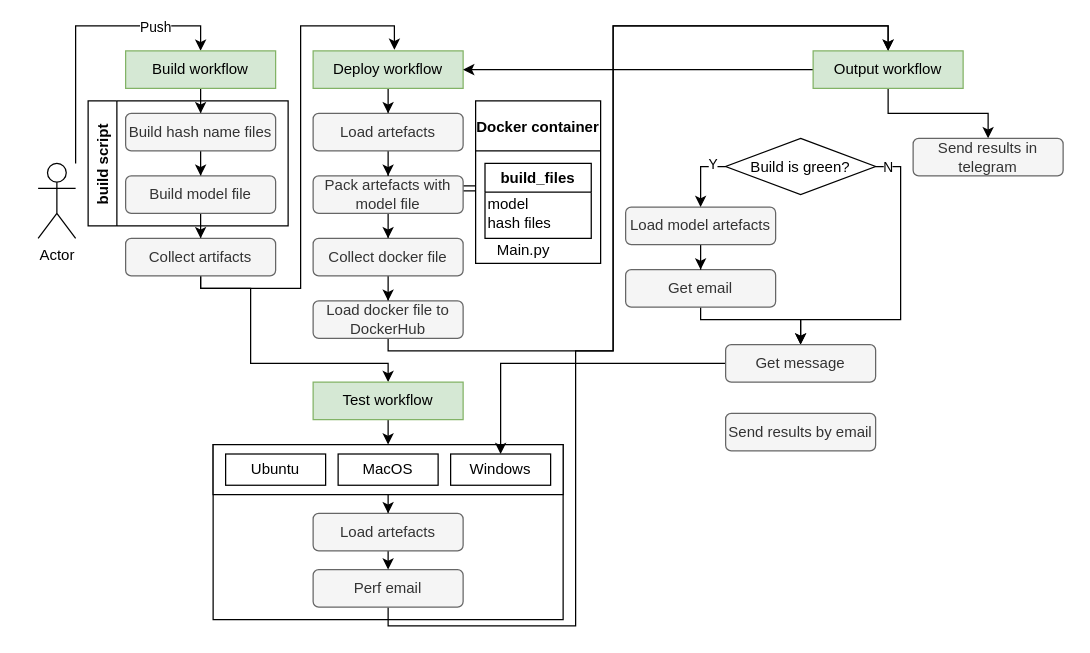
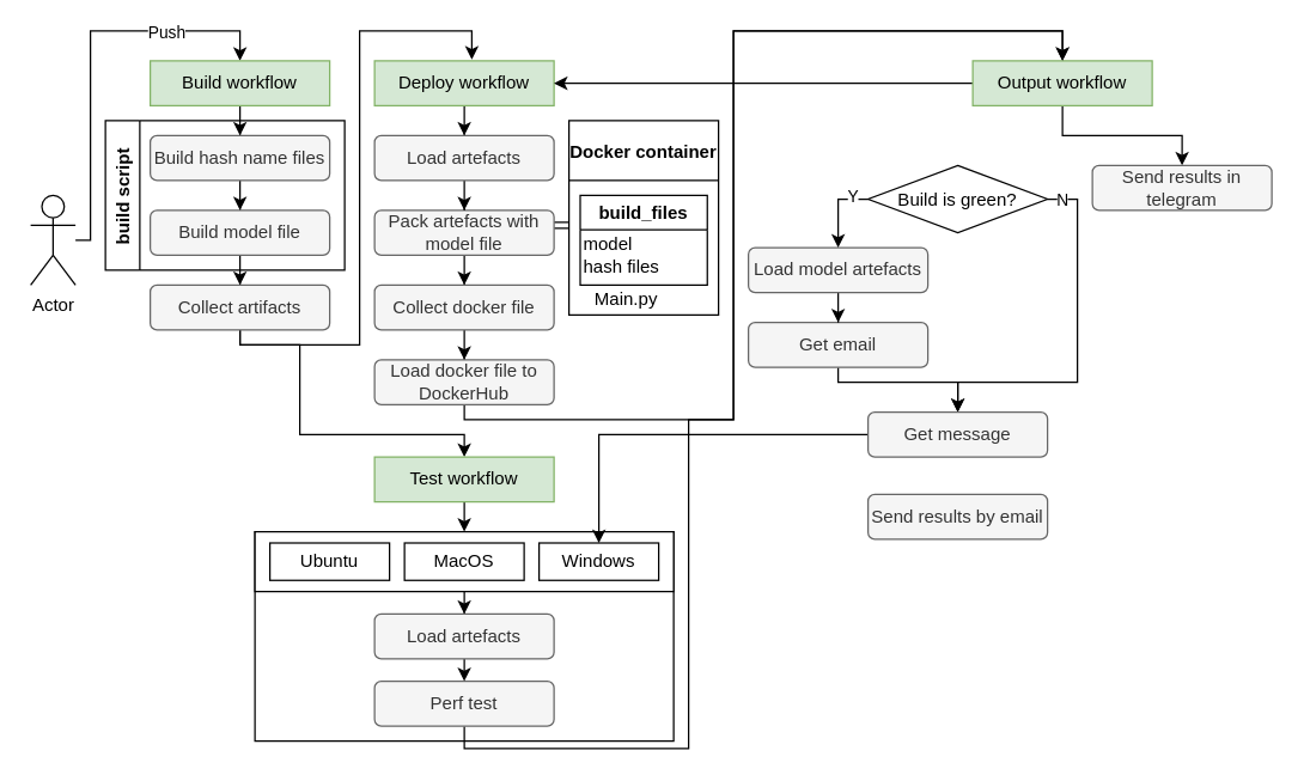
- <mxCell id="7" value="Actor" style="shape=umlActor;verticalLabelPosition=bottom;verticalAlign=top;html=1;outlineConnect=0;" vertex="1" parent="1"><mxGeometry x="30" y="130" width="30" height="60" as="geometry" /></mxCell>
+ <mxCell id="7" value="Actor" style="shape=umlActor;verticalLabelPosition=bottom;verticalAlign=top;html=1;outlineConnect=0;" vertex="1" parent="1"><mxGeometry x="20" y="130" width="30" height="60" as="geometry" /></mxCell>
- <mxCell id="51" value="Perf email" style="rounded=1;whiteSpace=wrap;html=1;fillColor=#f5f5f5;fontColor=#333333;strokeColor=#666666;" vertex="1" parent="1"><mxGeometry x="250" y="455" width="120" height="30" as="geometry" /></mxCell>
+ <mxCell id="51" value="Perf test" style="rounded=1;whiteSpace=wrap;html=1;fillColor=#f5f5f5;fontColor=#333333;strokeColor=#666666;" vertex="1" parent="1"><mxGeometry x="250" y="455" width="120" height="30" as="geometry" /></mxCell>
